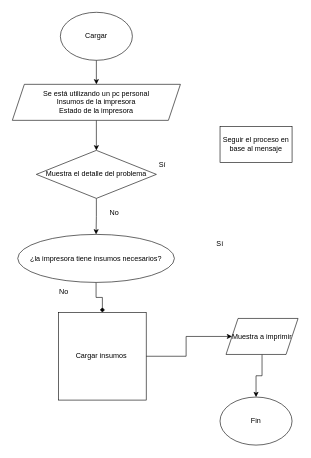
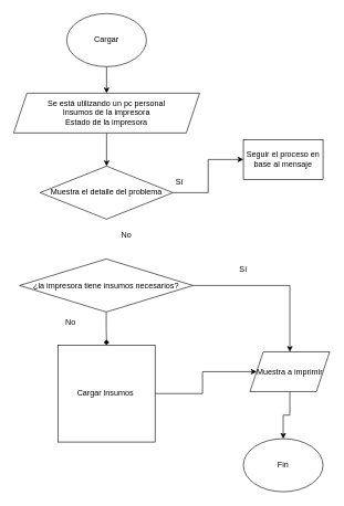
+ <mxCell id="6" value="" style="edgeStyle=orthogonalEdgeStyle;rounded=0;orthogonalLoop=1;jettySize=auto;html=1;" edge="1" parent="1" source="8" target="9"><mxGeometry relative="1" as="geometry" /></mxCell>
- <mxCell id="7" value="" style="edgeStyle=orthogonalEdgeStyle;rounded=0;orthogonalLoop=1;jettySize=auto;html=1;" edge="1" parent="1" source="8" target="12"><mxGeometry relative="1" as="geometry" /></mxCell>
- <mxCell id="12" value="¿la impresora tiene insumos necesarios?" style="ellipse;whiteSpace=wrap;html=1;" vertex="1" parent="1"><mxGeometry x="29" y="390" width="261" height="80" as="geometry" /></mxCell>
+ <mxCell id="12" value="¿la impresora tiene insumos necesarios?" style="rhombus;whiteSpace=wrap;html=1;" vertex="1" parent="1"><mxGeometry x="29" y="390" width="261" height="80" as="geometry" /></mxCell>
+ <mxCell id="11" value="" style="edgeStyle=orthogonalEdgeStyle;rounded=0;orthogonalLoop=1;jettySize=auto;html=1;" edge="1" parent="1" source="12" target="18"><mxGeometry relative="1" as="geometry" /></mxCell>
- <mxCell id="21" value="Cargar insumos&amp;nbsp;" style="whiteSpace=wrap;html=1;aspect=fixed;" vertex="1" parent="1"><mxGeometry x="97" y="520" width="146" height="146" as="geometry" /></mxCell>
+ <mxCell id="21" value="Cargar insumos&amp;nbsp;" style="whiteSpace=wrap;html=1;aspect=fixed;" vertex="1" parent="1"><mxGeometry x="87" y="520" width="146" height="146" as="geometry" /></mxCell>
